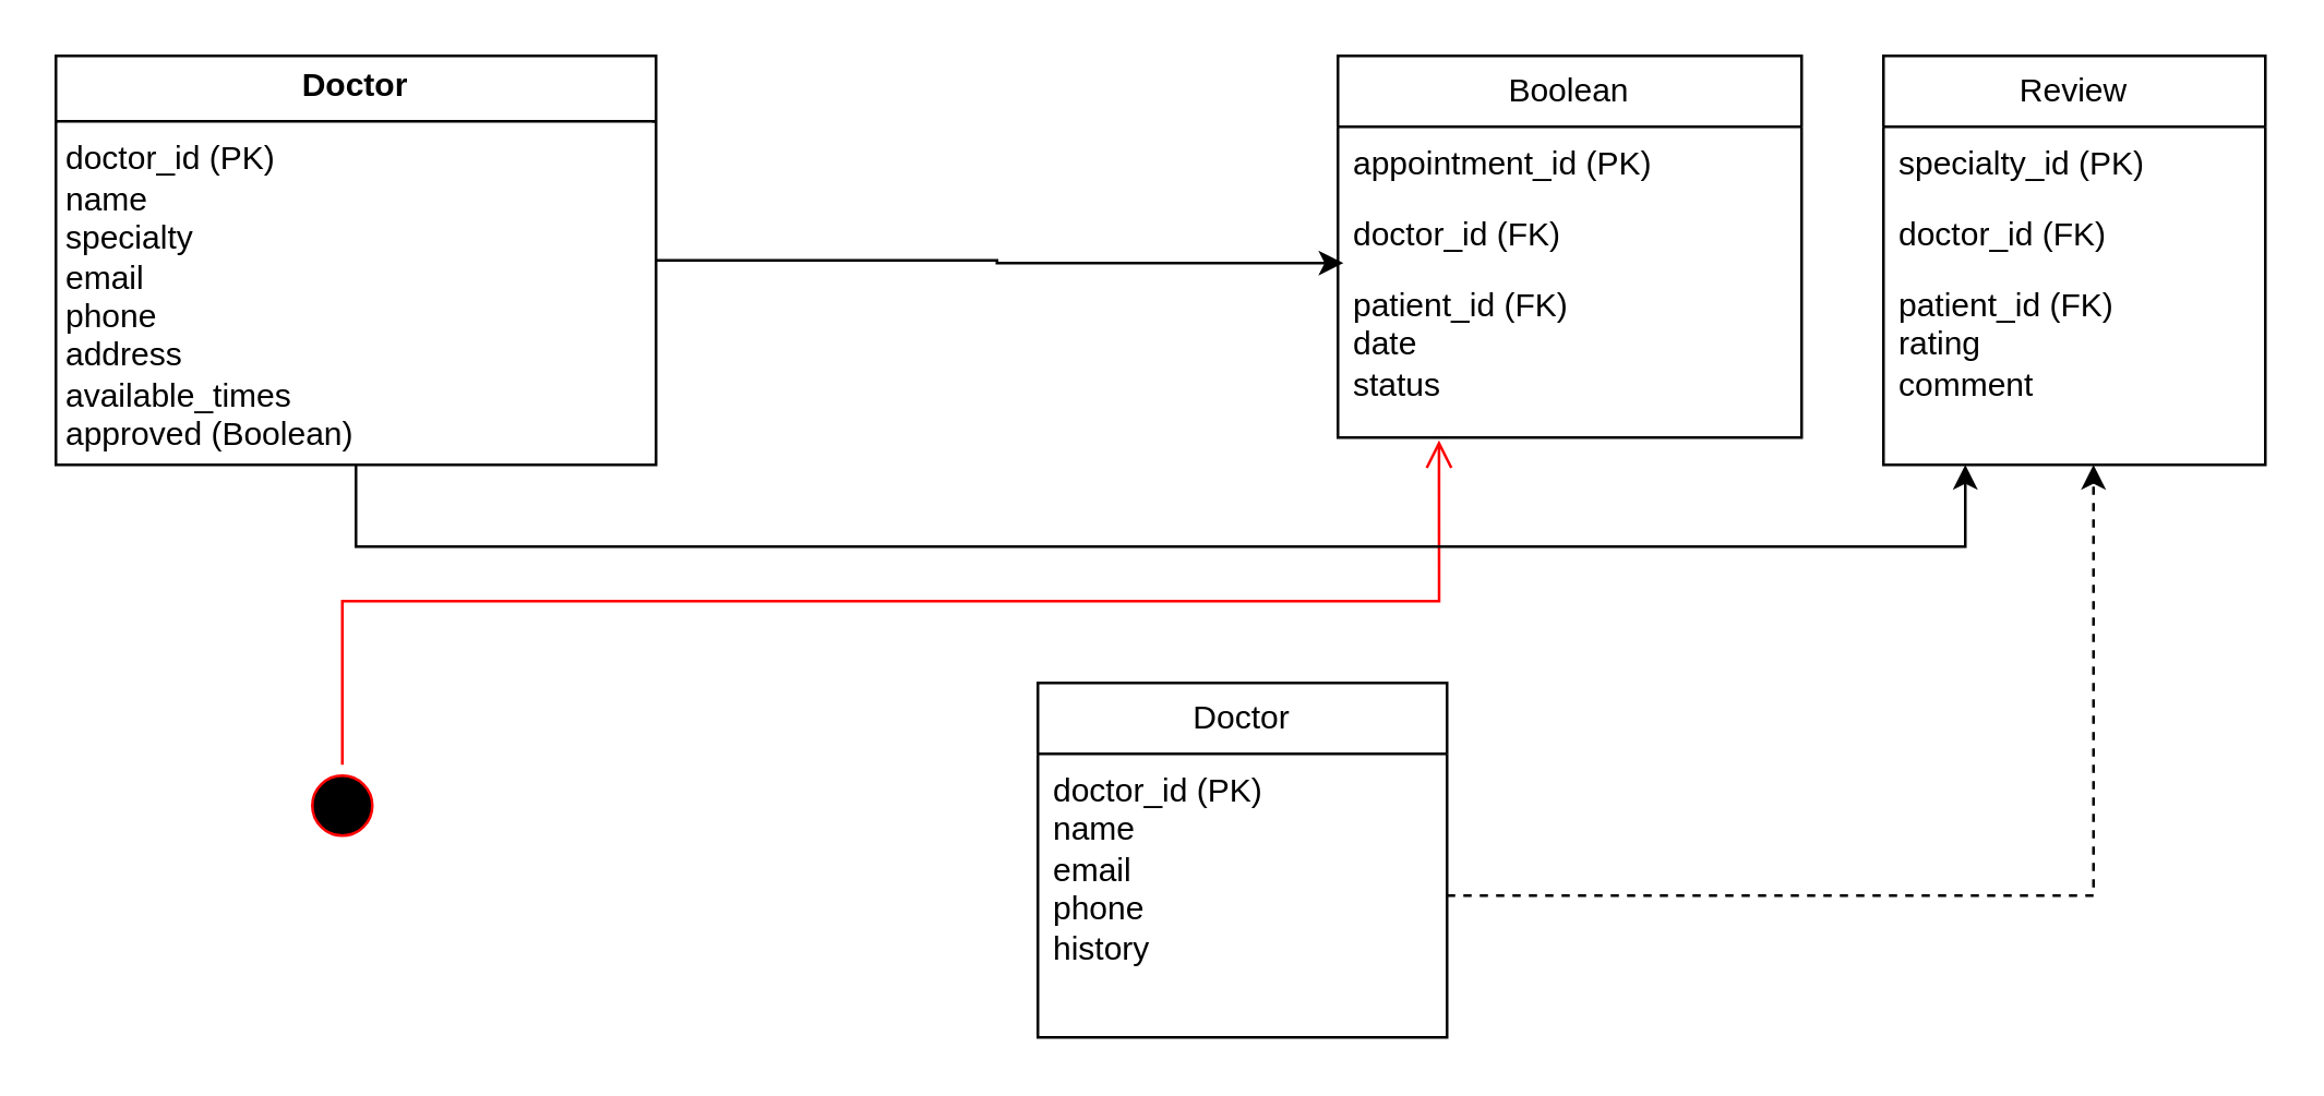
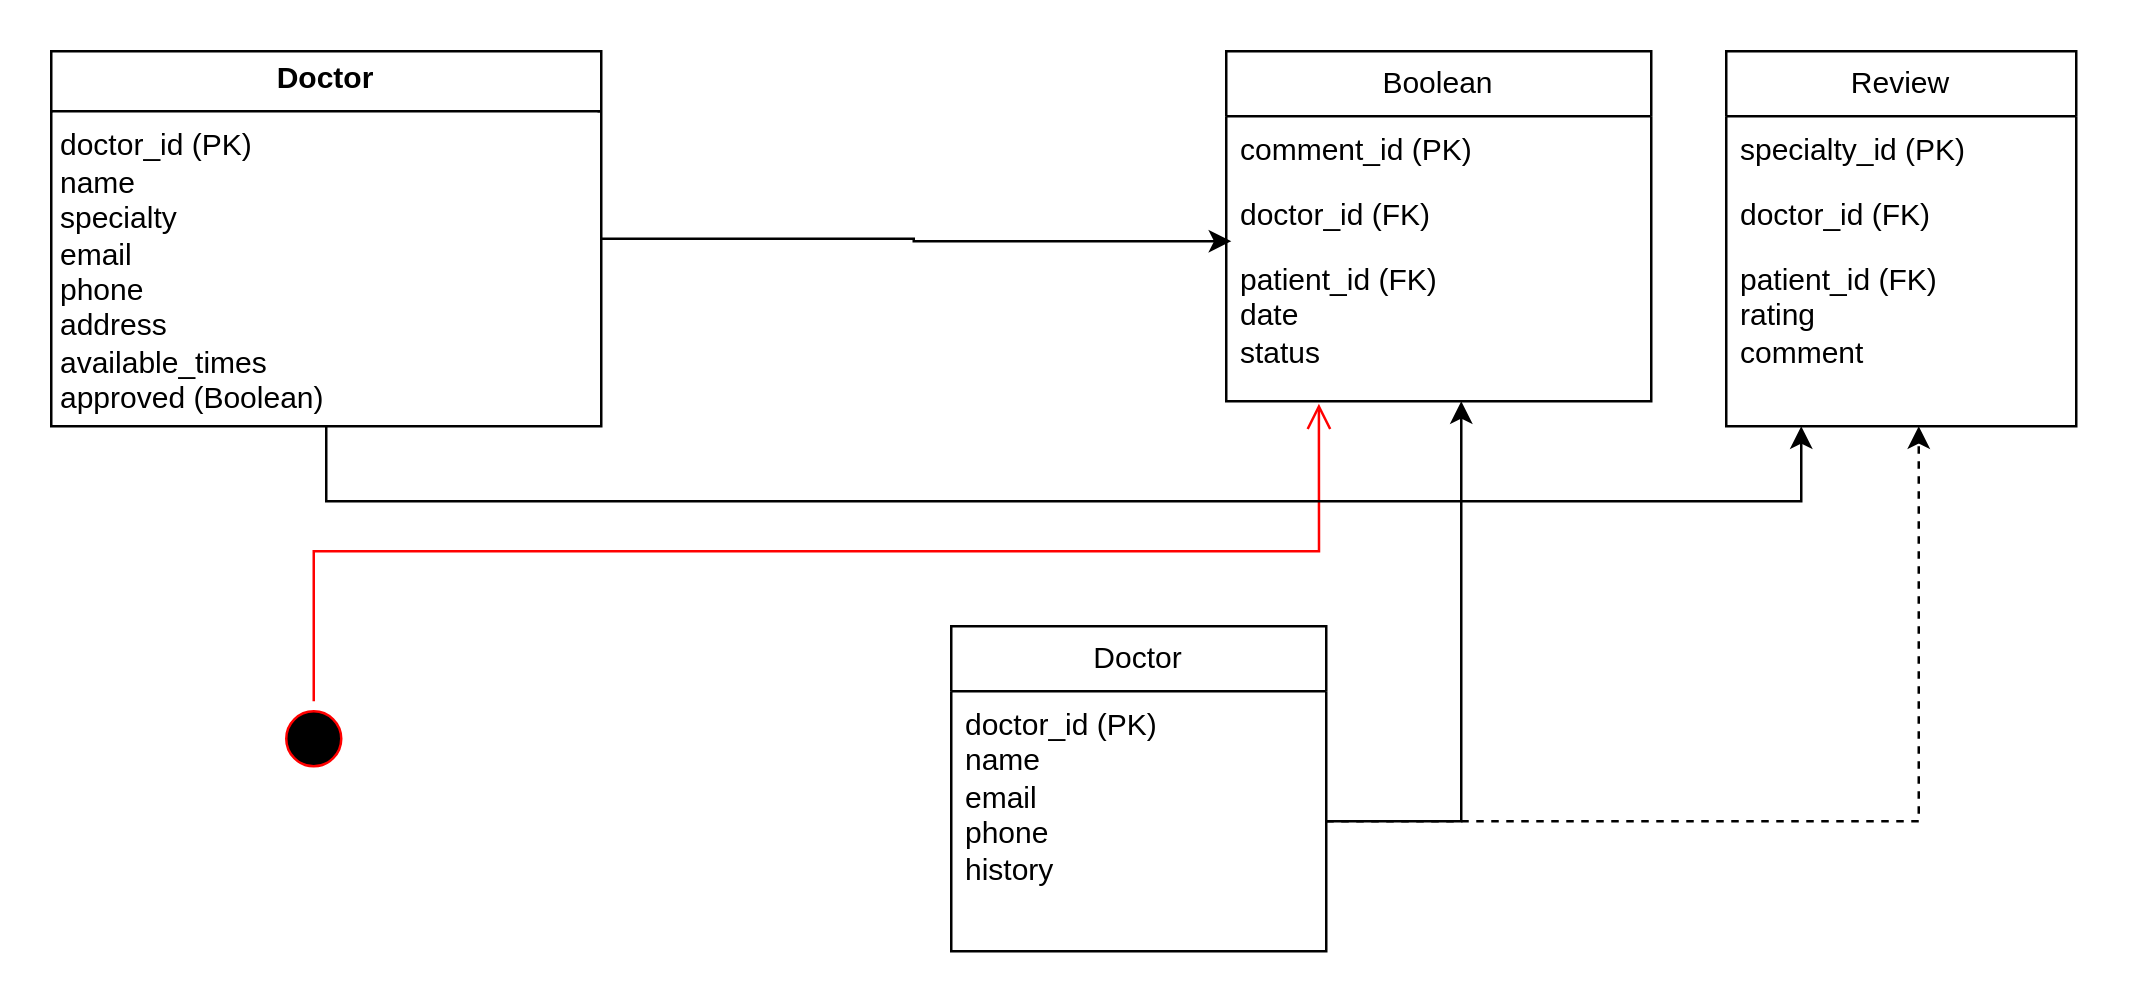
- <mxCell id="6" value="appointment_id (PK)&amp;nbsp;&amp;nbsp;" style="text;strokeColor=none;fillColor=none;align=left;verticalAlign=top;spacingLeft=4;spacingRight=4;overflow=hidden;rotatable=0;points=[[0,0.5],[1,0.5]];portConstraint=eastwest;whiteSpace=wrap;html=1;" vertex="1" parent="5"><mxGeometry y="26" width="170" height="26" as="geometry" /></mxCell>
+ <mxCell id="6" value="comment_id (PK)&amp;nbsp;&amp;nbsp;" style="text;strokeColor=none;fillColor=none;align=left;verticalAlign=top;spacingLeft=4;spacingRight=4;overflow=hidden;rotatable=0;points=[[0,0.5],[1,0.5]];portConstraint=eastwest;whiteSpace=wrap;html=1;" vertex="1" parent="5"><mxGeometry y="26" width="170" height="26" as="geometry" /></mxCell>
+ <mxCell id="16" style="edgeStyle=orthogonalEdgeStyle;rounded=0;orthogonalLoop=1;jettySize=auto;html=1;entryX=0.553;entryY=1;entryDx=0;entryDy=0;entryPerimeter=0;" edge="1" parent="1" source="4" target="8"><mxGeometry relative="1" as="geometry" /></mxCell>
